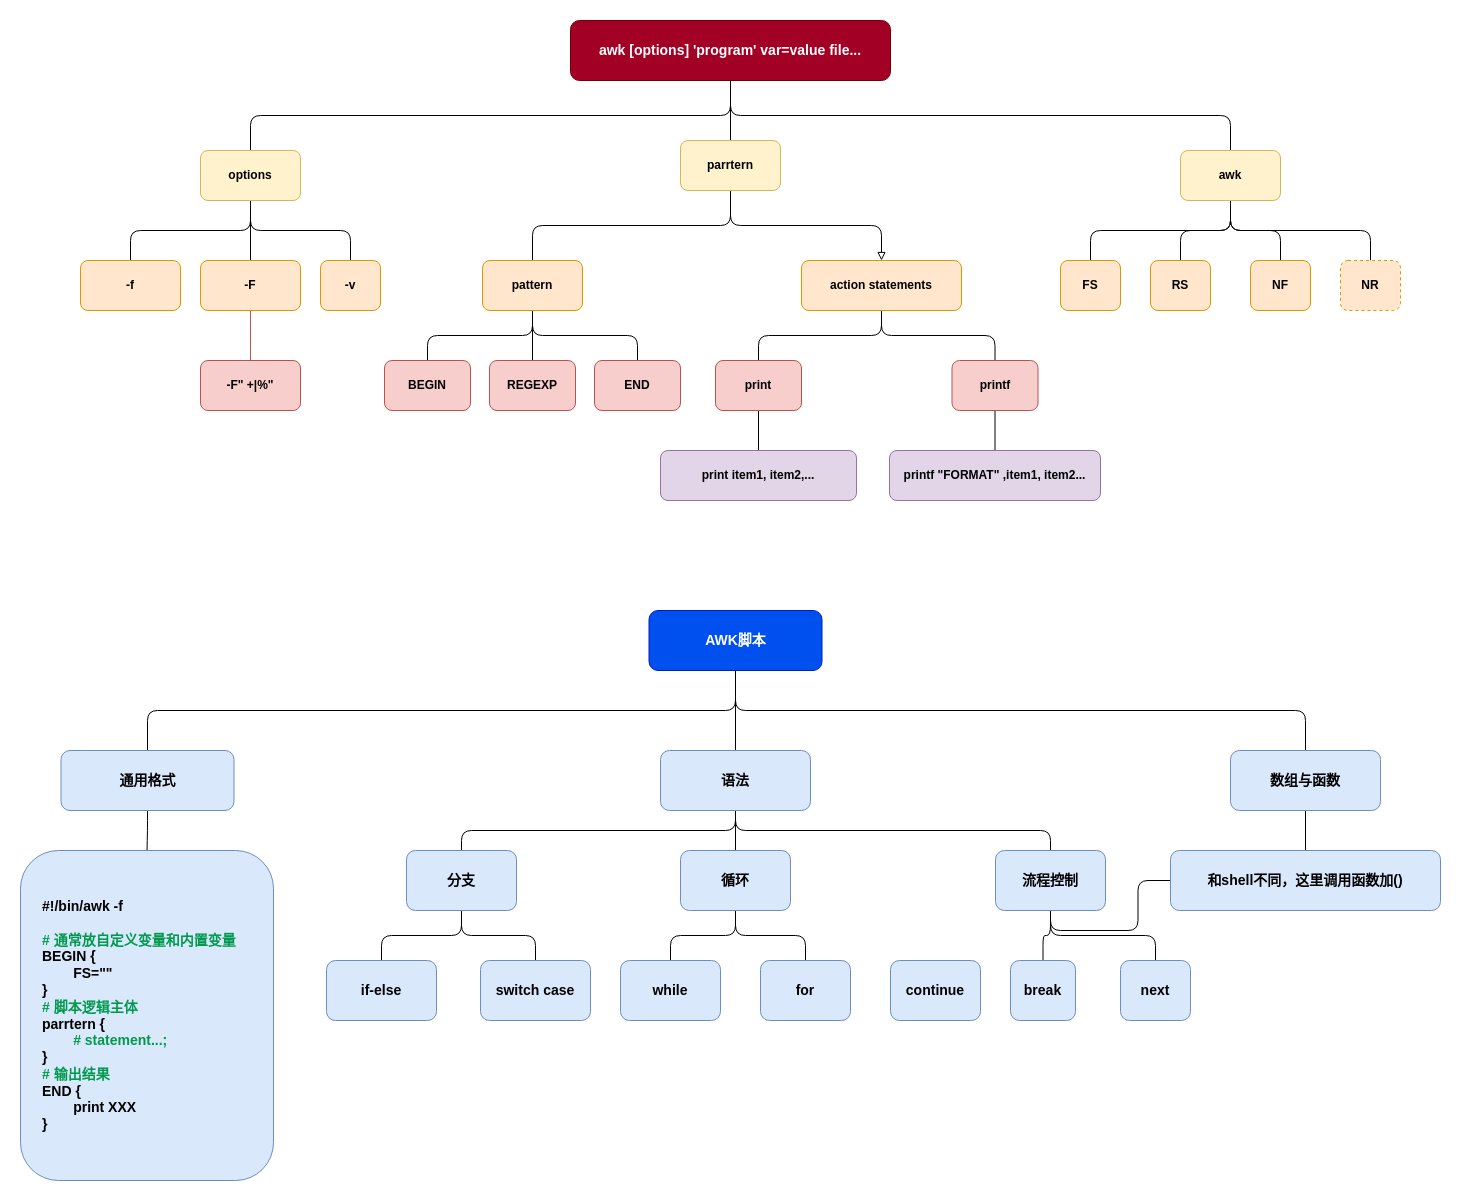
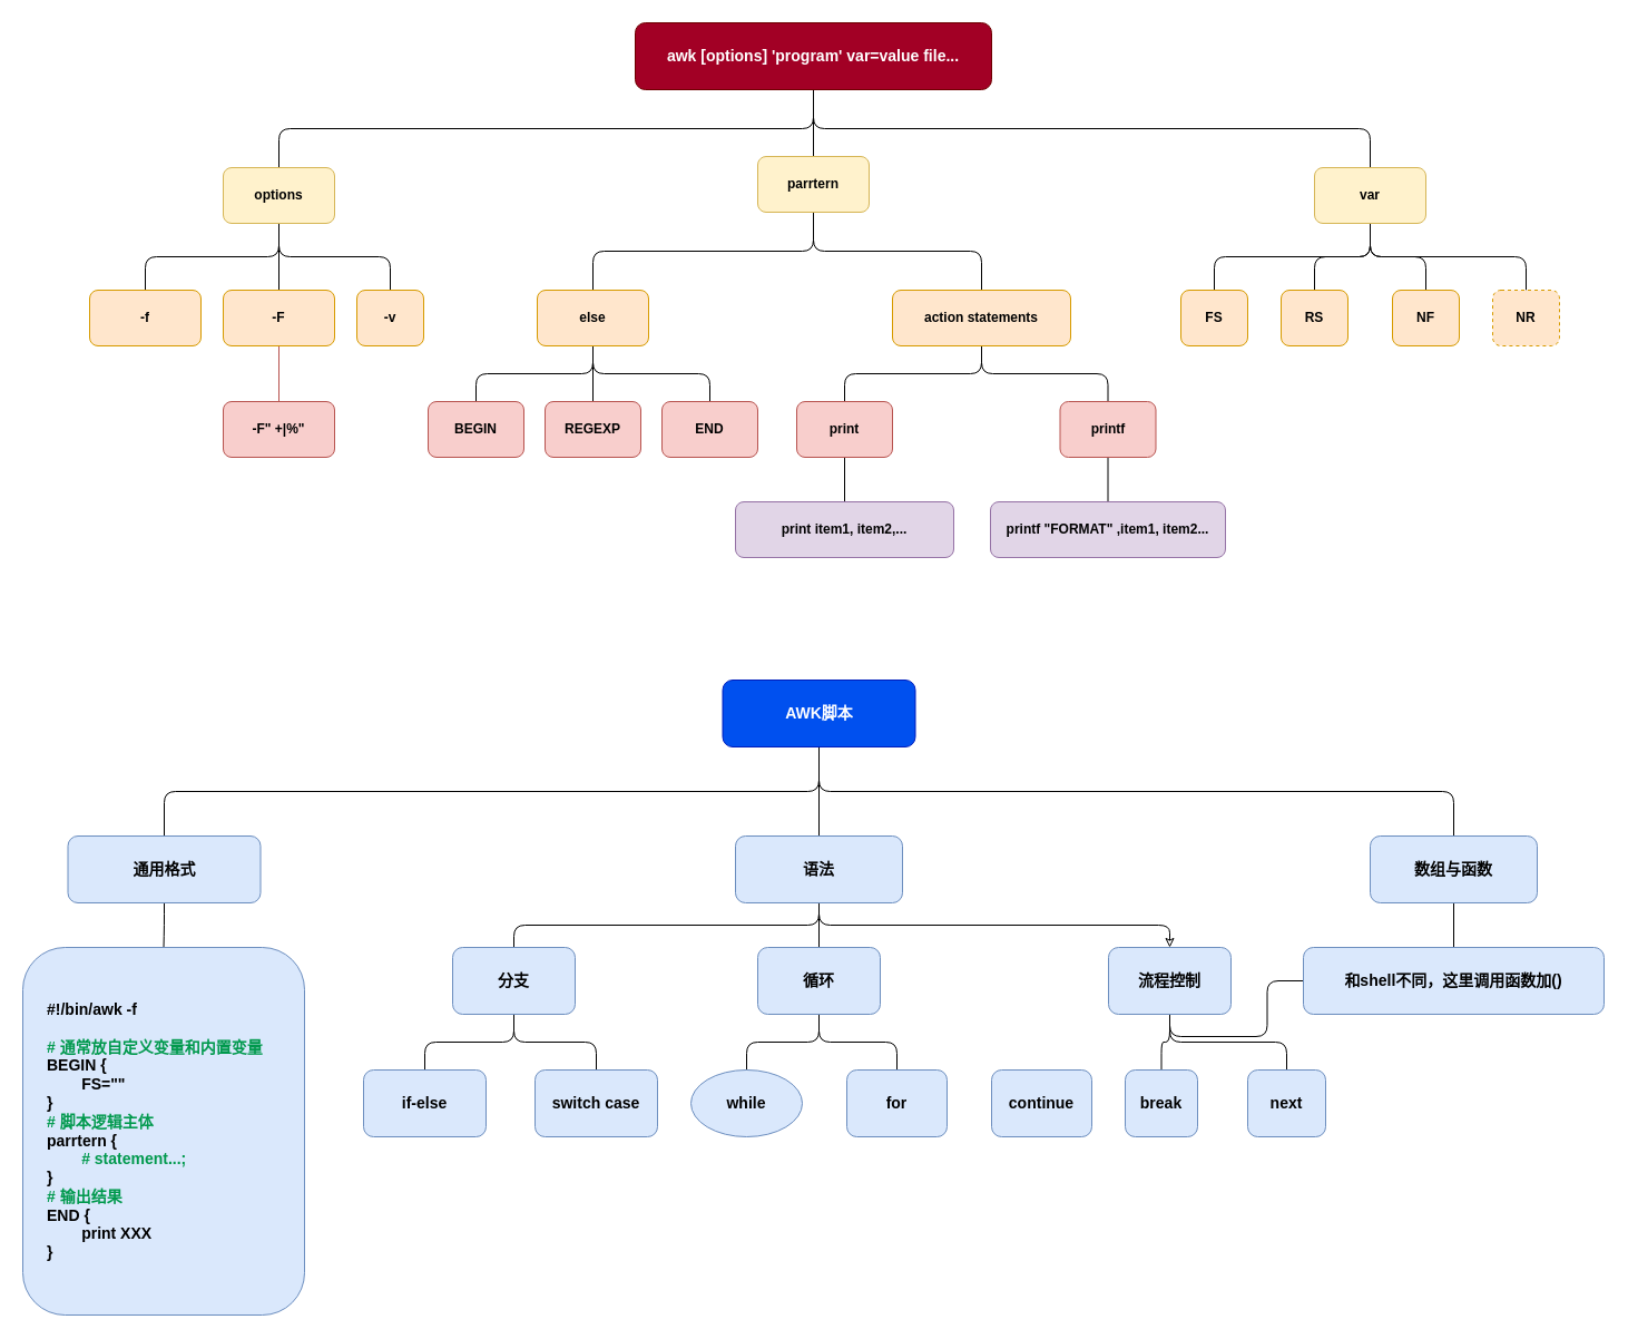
- <mxCell id="32" value="awk" style="rounded=1;whiteSpace=wrap;html=1;fillColor=#fff2cc;strokeColor=#d6b656;fontStyle=1" vertex="1" parent="1"><mxGeometry x="1180" y="150" width="100" height="50" as="geometry" /></mxCell>
+ <mxCell id="32" value="var" style="rounded=1;whiteSpace=wrap;html=1;fillColor=#fff2cc;strokeColor=#d6b656;fontStyle=1" vertex="1" parent="1"><mxGeometry x="1180" y="150" width="100" height="50" as="geometry" /></mxCell>
- <mxCell id="11" style="edgeStyle=orthogonalEdgeStyle;curved=0;rounded=1;orthogonalLoop=1;jettySize=auto;html=1;exitX=0.5;exitY=1;exitDx=0;exitDy=0;entryX=0.5;entryY=0;entryDx=0;entryDy=0;strokeColor=default;align=center;verticalAlign=middle;fontFamily=Helvetica;fontSize=11;fontColor=default;labelBackgroundColor=default;endArrow=block;endFill=0;" edge="1" parent="1" source="12" target="19"><mxGeometry relative="1" as="geometry" /></mxCell>
+ <mxCell id="11" style="edgeStyle=orthogonalEdgeStyle;curved=0;rounded=1;orthogonalLoop=1;jettySize=auto;html=1;exitX=0.5;exitY=1;exitDx=0;exitDy=0;entryX=0.5;entryY=0;entryDx=0;entryDy=0;strokeColor=default;align=center;verticalAlign=middle;fontFamily=Helvetica;fontSize=11;fontColor=default;labelBackgroundColor=default;endArrow=none;endFill=0;" edge="1" parent="1" source="12" target="19"><mxGeometry relative="1" as="geometry" /></mxCell>
- <mxCell id="16" value="pattern" style="rounded=1;whiteSpace=wrap;html=1;fillColor=#ffe6cc;strokeColor=#d79b00;fontStyle=1" vertex="1" parent="1"><mxGeometry x="482" y="260" width="100" height="50" as="geometry" /></mxCell>
+ <mxCell id="16" value="else" style="rounded=1;whiteSpace=wrap;html=1;fillColor=#ffe6cc;strokeColor=#d79b00;fontStyle=1" vertex="1" parent="1"><mxGeometry x="482" y="260" width="100" height="50" as="geometry" /></mxCell>
- <mxCell id="52" style="edgeStyle=orthogonalEdgeStyle;curved=0;rounded=1;orthogonalLoop=1;jettySize=auto;html=1;exitX=0.5;exitY=1;exitDx=0;exitDy=0;entryX=0.5;entryY=0;entryDx=0;entryDy=0;strokeColor=default;align=center;verticalAlign=middle;fontFamily=Helvetica;fontSize=11;fontColor=default;labelBackgroundColor=default;endArrow=none;endFill=0;" edge="1" parent="1" source="53" target="67"><mxGeometry relative="1" as="geometry" /></mxCell>
+ <mxCell id="52" style="edgeStyle=orthogonalEdgeStyle;curved=0;rounded=1;orthogonalLoop=1;jettySize=auto;html=1;exitX=0.5;exitY=1;exitDx=0;exitDy=0;entryX=0.5;entryY=0;entryDx=0;entryDy=0;strokeColor=default;align=center;verticalAlign=middle;fontFamily=Helvetica;fontSize=11;fontColor=default;labelBackgroundColor=default;endArrow=classic;endFill=0;" edge="1" parent="1" source="53" target="67"><mxGeometry relative="1" as="geometry" /></mxCell>
- <mxCell id="62" value="while" style="rounded=1;whiteSpace=wrap;html=1;fillColor=#dae8fc;strokeColor=#6c8ebf;fontStyle=1;fontSize=14;" vertex="1" parent="1"><mxGeometry x="620" y="960" width="100" height="60" as="geometry" /></mxCell>
+ <mxCell id="62" value="while" style="ellipse;whiteSpace=wrap;html=1;fillColor=#dae8fc;strokeColor=#6c8ebf;fontStyle=1;fontSize=14;" vertex="1" parent="1"><mxGeometry x="620" y="960" width="100" height="60" as="geometry" /></mxCell>
